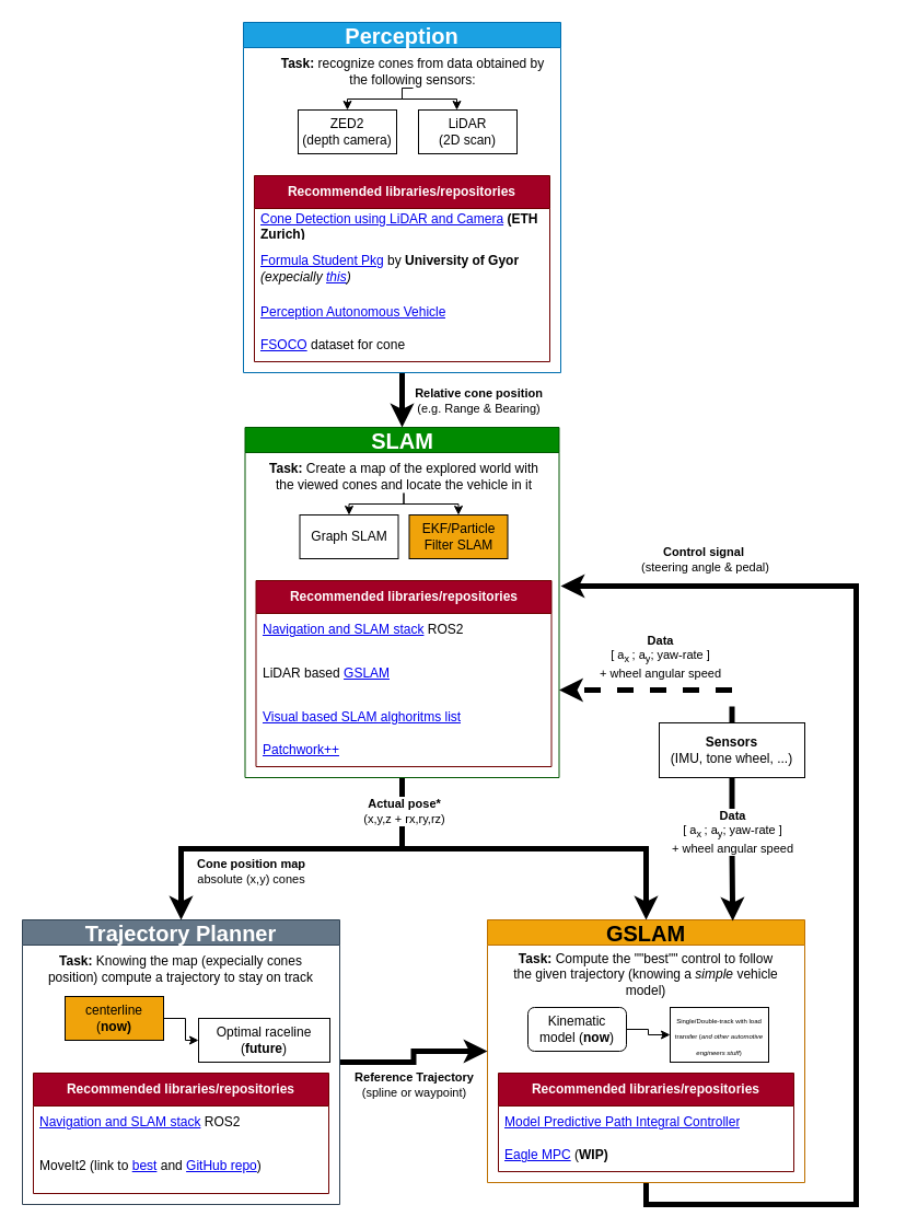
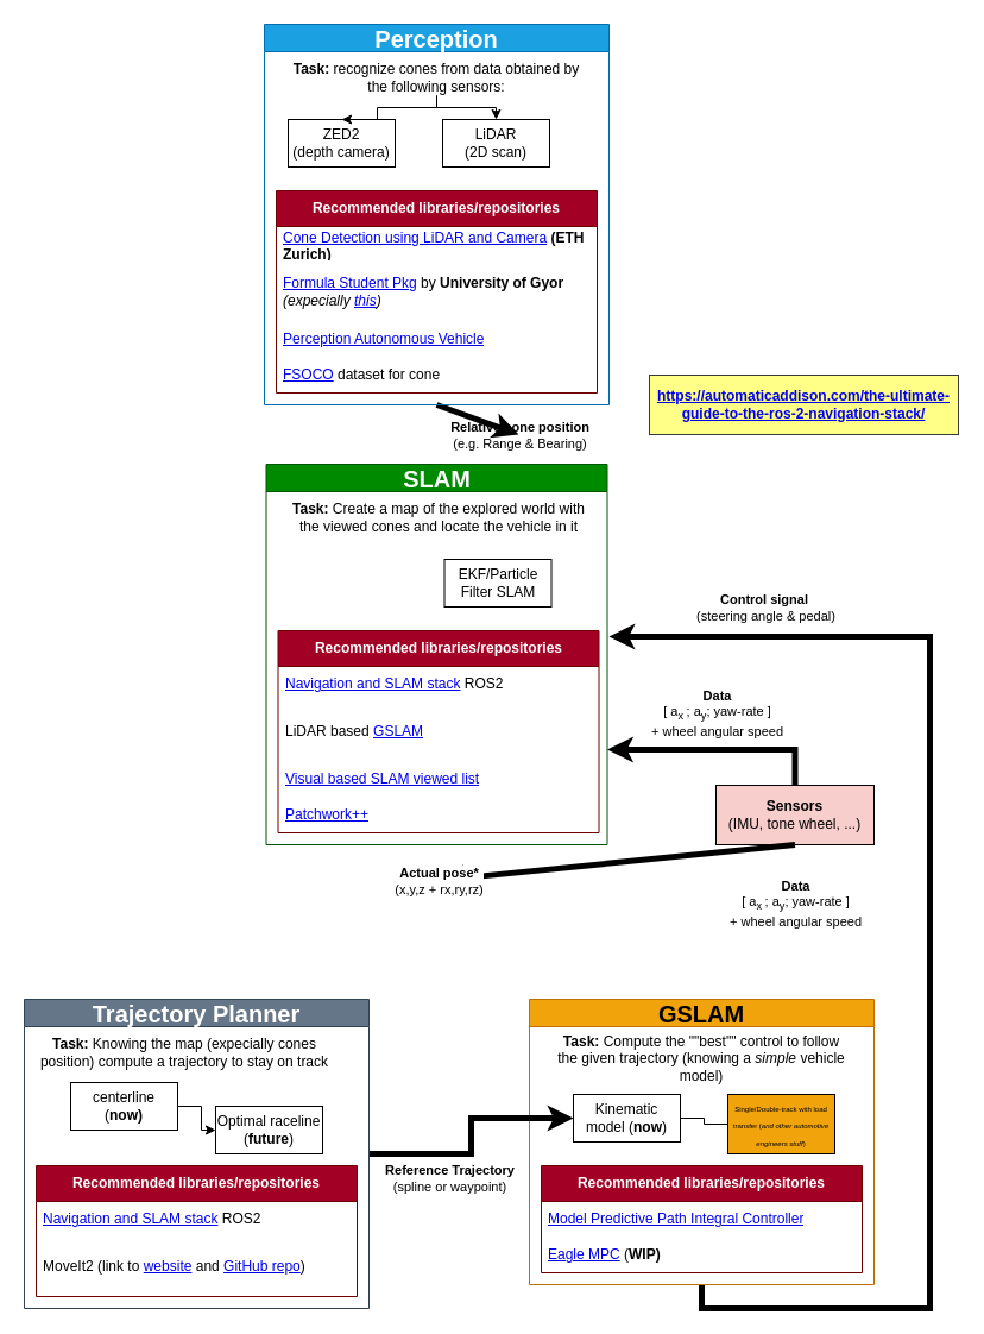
- <mxCell id="8" value="&lt;b&gt;Task: &lt;/b&gt;recognize cones from data obtained by the following sensors:" style="text;html=1;strokeColor=none;fillColor=none;align=center;verticalAlign=middle;whiteSpace=wrap;rounded=0;" parent="3" vertex="1"><mxGeometry x="30" y="30" width="250" height="30" as="geometry" /></mxCell>
+ <mxCell id="8" value="&lt;b&gt;Task: &lt;/b&gt;recognize cones from data obtained by the following sensors:" style="text;html=1;strokeColor=none;fillColor=none;align=center;verticalAlign=middle;whiteSpace=wrap;rounded=0;" parent="3" vertex="1"><mxGeometry x="20" y="30" width="250" height="30" as="geometry" /></mxCell>
- <mxCell id="4" value="ZED2&lt;br&gt;(depth camera)" style="rounded=0;whiteSpace=wrap;html=1;" parent="3" vertex="1"><mxGeometry x="50" y="80" width="90" height="40" as="geometry" /></mxCell>
+ <mxCell id="4" value="ZED2&lt;br&gt;(depth camera)" style="rounded=0;whiteSpace=wrap;html=1;" parent="3" vertex="1"><mxGeometry x="20" y="80" width="90" height="40" as="geometry" /></mxCell>
- <mxCell id="5" value="LiDAR&lt;br&gt;(2D scan)" style="rounded=0;whiteSpace=wrap;html=1;" parent="3" vertex="1"><mxGeometry x="160" y="80" width="90" height="40" as="geometry" /></mxCell>
+ <mxCell id="5" value="LiDAR&lt;br&gt;(2D scan)" style="rounded=0;whiteSpace=wrap;html=1;" parent="3" vertex="1"><mxGeometry x="150" y="80" width="90" height="40" as="geometry" /></mxCell>
+ <mxCell id="55" value="&lt;a href=&quot;https://automaticaddison.com/the-ultimate-guide-to-the-ros-2-navigation-stack/&quot;&gt;&lt;b&gt;https://automaticaddison.com/the-ultimate-guide-to-the-ros-2-navigation-stack/&lt;/b&gt;&lt;/a&gt;" style="text;html=1;strokeColor=#36393d;fillColor=#ffff88;align=center;verticalAlign=middle;whiteSpace=wrap;rounded=0;direction=south;" parent="1" vertex="1"><mxGeometry x="546" y="315" width="260" height="50" as="geometry" /></mxCell>
- <mxCell id="2" style="edgeStyle=orthogonalEdgeStyle;rounded=0;orthogonalLoop=1;jettySize=auto;html=1;exitX=0.5;exitY=1;exitDx=0;exitDy=0;entryX=0.5;entryY=0;entryDx=0;entryDy=0;strokeWidth=5;" parent="1" source="3" target="17" edge="1"><mxGeometry relative="1" as="geometry" /></mxCell>
+ <mxCell id="2" style="edgeStyle=orthogonalEdgeStyle;rounded=0;orthogonalLoop=1;jettySize=auto;html=1;exitX=0.5;exitY=1;exitDx=0;exitDy=0;strokeWidth=5;" parent="1" source="3" target="47" edge="1"><mxGeometry relative="1" as="geometry" /></mxCell>
- <mxCell id="20" style="edgeStyle=orthogonalEdgeStyle;rounded=0;orthogonalLoop=1;jettySize=auto;html=1;entryX=0.5;entryY=0;entryDx=0;entryDy=0;" parent="17" source="22" target="18" edge="1"><mxGeometry relative="1" as="geometry"><Array as="points"><mxPoint x="145" y="70" /><mxPoint x="95" y="70" /></Array></mxGeometry></mxCell>
- <mxCell id="21" style="edgeStyle=orthogonalEdgeStyle;rounded=0;orthogonalLoop=1;jettySize=auto;html=1;exitX=0.5;exitY=1;exitDx=0;exitDy=0;" parent="17" source="22" target="19" edge="1"><mxGeometry relative="1" as="geometry"><Array as="points"><mxPoint x="145" y="70" /><mxPoint x="195" y="70" /></Array></mxGeometry></mxCell>
- <mxCell id="18" value="Graph SLAM" style="rounded=0;whiteSpace=wrap;html=1;" parent="17" vertex="1"><mxGeometry x="50" y="80" width="90" height="40" as="geometry" /></mxCell>
- <mxCell id="19" value="EKF/Particle Filter SLAM" style="rounded=0;whiteSpace=wrap;html=1;fillColor=#f0a30a;" parent="17" vertex="1"><mxGeometry x="150" y="80" width="90" height="40" as="geometry" /></mxCell>
+ <mxCell id="19" value="EKF/Particle Filter SLAM" style="rounded=0;whiteSpace=wrap;html=1;" parent="17" vertex="1"><mxGeometry x="150" y="80" width="90" height="40" as="geometry" /></mxCell>
- <mxCell id="48" style="edgeStyle=orthogonalEdgeStyle;rounded=0;orthogonalLoop=1;jettySize=auto;html=1;entryX=1;entryY=0.75;entryDx=0;entryDy=0;exitX=0.5;exitY=0;exitDx=0;exitDy=0;strokeWidth=5;dashed=1;" parent="1" source="49" target="17" edge="1"><mxGeometry relative="1" as="geometry" /></mxCell>
+ <mxCell id="48" style="edgeStyle=orthogonalEdgeStyle;rounded=0;orthogonalLoop=1;jettySize=auto;html=1;entryX=1;entryY=0.75;entryDx=0;entryDy=0;exitX=0.5;exitY=0;exitDx=0;exitDy=0;strokeWidth=5;" parent="1" source="49" target="17" edge="1"><mxGeometry relative="1" as="geometry" /></mxCell>
- <mxCell id="26" value="&lt;a href=&quot;https://github.com/klintan/vo-survey&quot;&gt;Visual based SLAM alghoritms list&lt;/a&gt;" style="text;strokeColor=none;fillColor=none;align=left;verticalAlign=middle;spacingLeft=4;spacingRight=4;overflow=hidden;points=[[0,0.5],[1,0.5]];portConstraint=eastwest;rotatable=0;whiteSpace=wrap;html=1;" parent="23" vertex="1"><mxGeometry y="110" width="270" height="30" as="geometry" /></mxCell>
+ <mxCell id="26" value="&lt;a href=&quot;https://github.com/klintan/vo-survey&quot;&gt;Visual based SLAM viewed list&lt;/a&gt;" style="text;strokeColor=none;fillColor=none;align=left;verticalAlign=middle;spacingLeft=4;spacingRight=4;overflow=hidden;points=[[0,0.5],[1,0.5]];portConstraint=eastwest;rotatable=0;whiteSpace=wrap;html=1;" parent="23" vertex="1"><mxGeometry y="110" width="270" height="30" as="geometry" /></mxCell>
- <mxCell id="49" value="&lt;b&gt;Sensors&lt;/b&gt;&lt;br&gt;(IMU, tone wheel, ...)" style="rounded=0;whiteSpace=wrap;html=1;flipH=1;flipV=1;movable=1;resizable=1;rotatable=1;deletable=1;editable=1;locked=0;connectable=1;" parent="1" vertex="1"><mxGeometry x="602" y="660" width="133" height="50" as="geometry" /></mxCell>
+ <mxCell id="49" value="&lt;b&gt;Sensors&lt;/b&gt;&lt;br&gt;(IMU, tone wheel, ...)" style="rounded=0;whiteSpace=wrap;html=1;flipH=1;flipV=1;movable=1;resizable=1;rotatable=1;deletable=1;editable=1;locked=0;connectable=1;fillColor=#f8cecc;" parent="1" vertex="1"><mxGeometry x="602" y="660" width="133" height="50" as="geometry" /></mxCell>
- <mxCell id="15" style="edgeStyle=orthogonalEdgeStyle;rounded=0;orthogonalLoop=1;jettySize=auto;html=1;exitX=0.5;exitY=1;exitDx=0;exitDy=0;strokeWidth=5;" parent="1" source="17" target="39" edge="1"><mxGeometry relative="1" as="geometry" /></mxCell>
- <mxCell id="16" value="&lt;b&gt;Cone position map&lt;/b&gt;&lt;br&gt;absolute (x,y) cones" style="edgeLabel;html=1;align=center;verticalAlign=middle;resizable=0;points=[];" parent="15" vertex="1" connectable="0"><mxGeometry x="0.259" y="1" relative="1" as="geometry"><mxPoint x="5" y="19" as="offset" /></mxGeometry></mxCell>
- <mxCell id="14" style="edgeStyle=orthogonalEdgeStyle;rounded=0;orthogonalLoop=1;jettySize=auto;html=1;exitX=0.5;exitY=1;exitDx=0;exitDy=0;strokeWidth=5;" parent="1" source="17" target="30" edge="1"><mxGeometry relative="1" as="geometry" /></mxCell>
- <mxCell id="50" style="edgeStyle=orthogonalEdgeStyle;rounded=0;orthogonalLoop=1;jettySize=auto;html=1;exitX=0.5;exitY=1;exitDx=0;exitDy=0;entryX=0.773;entryY=0.004;entryDx=0;entryDy=0;entryPerimeter=0;strokeWidth=5;" parent="1" source="49" target="30" edge="1"><mxGeometry relative="1" as="geometry" /></mxCell>
+ <mxCell id="50" style="edgeStyle=orthogonalEdgeStyle;rounded=0;orthogonalLoop=1;jettySize=auto;html=1;exitX=0.5;exitY=1;exitDx=0;exitDy=0;strokeWidth=5;" parent="1" source="49" target="53" edge="1"><mxGeometry relative="1" as="geometry" /></mxCell>
- <mxCell id="43" value="&lt;b&gt;Task: &lt;/b&gt;Knowing the map (expecially cones position) compute a trajectory to stay on track" style="text;html=1;strokeColor=none;fillColor=none;align=center;verticalAlign=middle;whiteSpace=wrap;rounded=0;" parent="39" vertex="1"><mxGeometry x="20" y="30" width="250" height="30" as="geometry" /></mxCell>
+ <mxCell id="43" value="&lt;b&gt;Task: &lt;/b&gt;Knowing the map (expecially cones position) compute a trajectory to stay on track" style="text;html=1;strokeColor=none;fillColor=none;align=center;verticalAlign=middle;whiteSpace=wrap;rounded=0;" parent="39" vertex="1"><mxGeometry x="10" y="30" width="250" height="30" as="geometry" /></mxCell>
- <mxCell id="41" value="centerline&lt;br&gt;(&lt;b&gt;now)&lt;/b&gt;" style="rounded=0;whiteSpace=wrap;html=1;fillColor=#f0a30a;" parent="39" vertex="1"><mxGeometry x="39" y="70" width="90" height="40" as="geometry" /></mxCell>
+ <mxCell id="41" value="centerline&lt;br&gt;(&lt;b&gt;now)&lt;/b&gt;" style="rounded=0;whiteSpace=wrap;html=1;" parent="39" vertex="1"><mxGeometry x="39" y="70" width="90" height="40" as="geometry" /></mxCell>
- <mxCell id="32" value="Kinematic model (&lt;b&gt;now&lt;/b&gt;)" style="whiteSpace=wrap;html=1;rounded=1;" parent="30" vertex="1"><mxGeometry x="37" y="80" width="90" height="40" as="geometry" /></mxCell>
+ <mxCell id="32" value="Kinematic model (&lt;b&gt;now&lt;/b&gt;)" style="rounded=0;whiteSpace=wrap;html=1;" parent="30" vertex="1"><mxGeometry x="37" y="80" width="90" height="40" as="geometry" /></mxCell>
- <mxCell id="31" style="edgeStyle=orthogonalEdgeStyle;rounded=0;orthogonalLoop=1;jettySize=auto;html=1;entryX=0;entryY=0.5;entryDx=0;entryDy=0;" parent="30" source="32" target="33" edge="1"><mxGeometry relative="1" as="geometry"><Array as="points"><mxPoint x="147" y="100" /><mxPoint x="147" y="105" /></Array></mxGeometry></mxCell>
+ <mxCell id="31" style="edgeStyle=orthogonalEdgeStyle;rounded=0;orthogonalLoop=1;jettySize=auto;html=1;entryX=0;entryY=0.5;entryDx=0;entryDy=0;endArrow=none;" parent="30" source="32" target="33" edge="1"><mxGeometry relative="1" as="geometry"><Array as="points"><mxPoint x="147" y="100" /><mxPoint x="147" y="105" /></Array></mxGeometry></mxCell>
- <mxCell id="33" value="&lt;div style=&quot;&quot;&gt;&lt;span style=&quot;background-color: initial;&quot;&gt;&lt;font style=&quot;font-size: 6px;&quot;&gt;Single/Double-track with load transfer (&lt;i&gt;and other automotive engineers stuff&lt;/i&gt;)&lt;/font&gt;&lt;/span&gt;&lt;/div&gt;" style="rounded=0;whiteSpace=wrap;html=1;align=center;" parent="30" vertex="1"><mxGeometry x="167" y="80" width="90" height="50" as="geometry" /></mxCell>
+ <mxCell id="33" value="&lt;div style=&quot;&quot;&gt;&lt;span style=&quot;background-color: initial;&quot;&gt;&lt;font style=&quot;font-size: 6px;&quot;&gt;Single/Double-track with load transfer (&lt;i&gt;and other automotive engineers stuff&lt;/i&gt;)&lt;/font&gt;&lt;/span&gt;&lt;/div&gt;" style="rounded=0;whiteSpace=wrap;html=1;align=center;fillColor=#f0a30a;" parent="30" vertex="1"><mxGeometry x="167" y="80" width="90" height="50" as="geometry" /></mxCell>
- <mxCell id="42" value="Optimal raceline&lt;br&gt;(&lt;b&gt;future&lt;/b&gt;)" style="rounded=0;whiteSpace=wrap;html=1;" parent="39" vertex="1"><mxGeometry x="161" y="90" width="120" height="40" as="geometry" /></mxCell>
+ <mxCell id="42" value="Optimal raceline&lt;br&gt;(&lt;b&gt;future&lt;/b&gt;)" style="rounded=0;whiteSpace=wrap;html=1;" parent="39" vertex="1"><mxGeometry x="161" y="90" width="90" height="40" as="geometry" /></mxCell>
- <mxCell id="38" style="edgeStyle=orthogonalEdgeStyle;rounded=0;orthogonalLoop=1;jettySize=auto;html=1;exitX=1;exitY=0.5;exitDx=0;exitDy=0;entryX=0;entryY=0.5;entryDx=0;entryDy=0;strokeWidth=5;" parent="1" source="39" target="30" edge="1"><mxGeometry relative="1" as="geometry" /></mxCell>
+ <mxCell id="38" style="edgeStyle=orthogonalEdgeStyle;rounded=0;orthogonalLoop=1;jettySize=auto;html=1;exitX=1;exitY=0.5;exitDx=0;exitDy=0;strokeWidth=5;" parent="1" source="39" target="32" edge="1"><mxGeometry relative="1" as="geometry" /></mxCell>
- <mxCell id="46" value="MoveIt2 (link to &lt;a href=&quot;https://moveit.ros.org/&quot;&gt;best&lt;/a&gt;&amp;nbsp;and &lt;a href=&quot;https://github.com/ros-planning/moveit2&quot;&gt;GitHub repo&lt;/a&gt;)" style="text;strokeColor=none;fillColor=none;align=left;verticalAlign=middle;spacingLeft=4;spacingRight=4;overflow=hidden;points=[[0,0.5],[1,0.5]];portConstraint=eastwest;rotatable=0;whiteSpace=wrap;html=1;" parent="44" vertex="1"><mxGeometry y="60" width="270" height="50" as="geometry" /></mxCell>
+ <mxCell id="46" value="MoveIt2 (link to &lt;a href=&quot;https://moveit.ros.org/&quot;&gt;website&lt;/a&gt;&amp;nbsp;and &lt;a href=&quot;https://github.com/ros-planning/moveit2&quot;&gt;GitHub repo&lt;/a&gt;)" style="text;strokeColor=none;fillColor=none;align=left;verticalAlign=middle;spacingLeft=4;spacingRight=4;overflow=hidden;points=[[0,0.5],[1,0.5]];portConstraint=eastwest;rotatable=0;whiteSpace=wrap;html=1;" parent="44" vertex="1"><mxGeometry y="60" width="270" height="50" as="geometry" /></mxCell>
